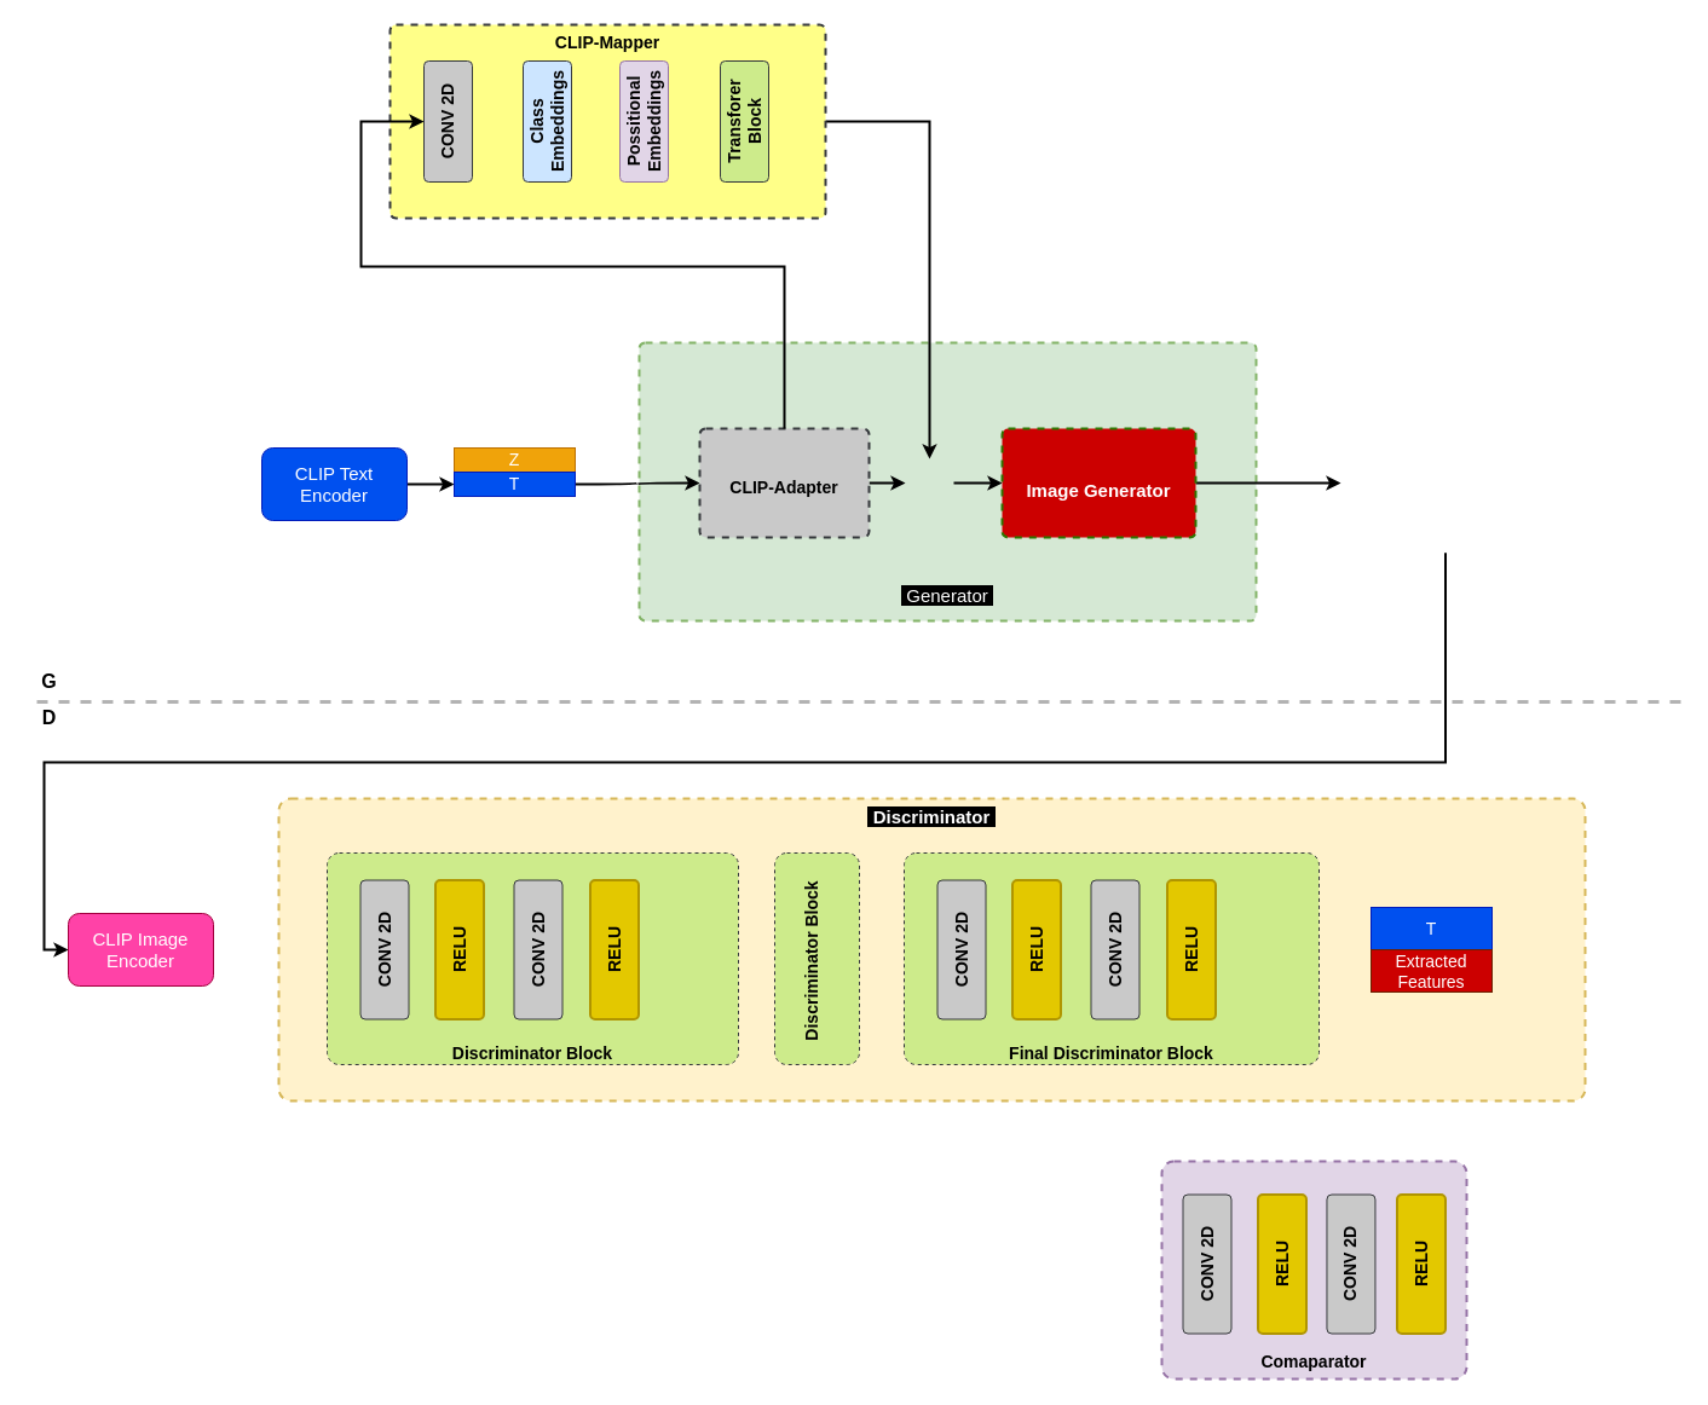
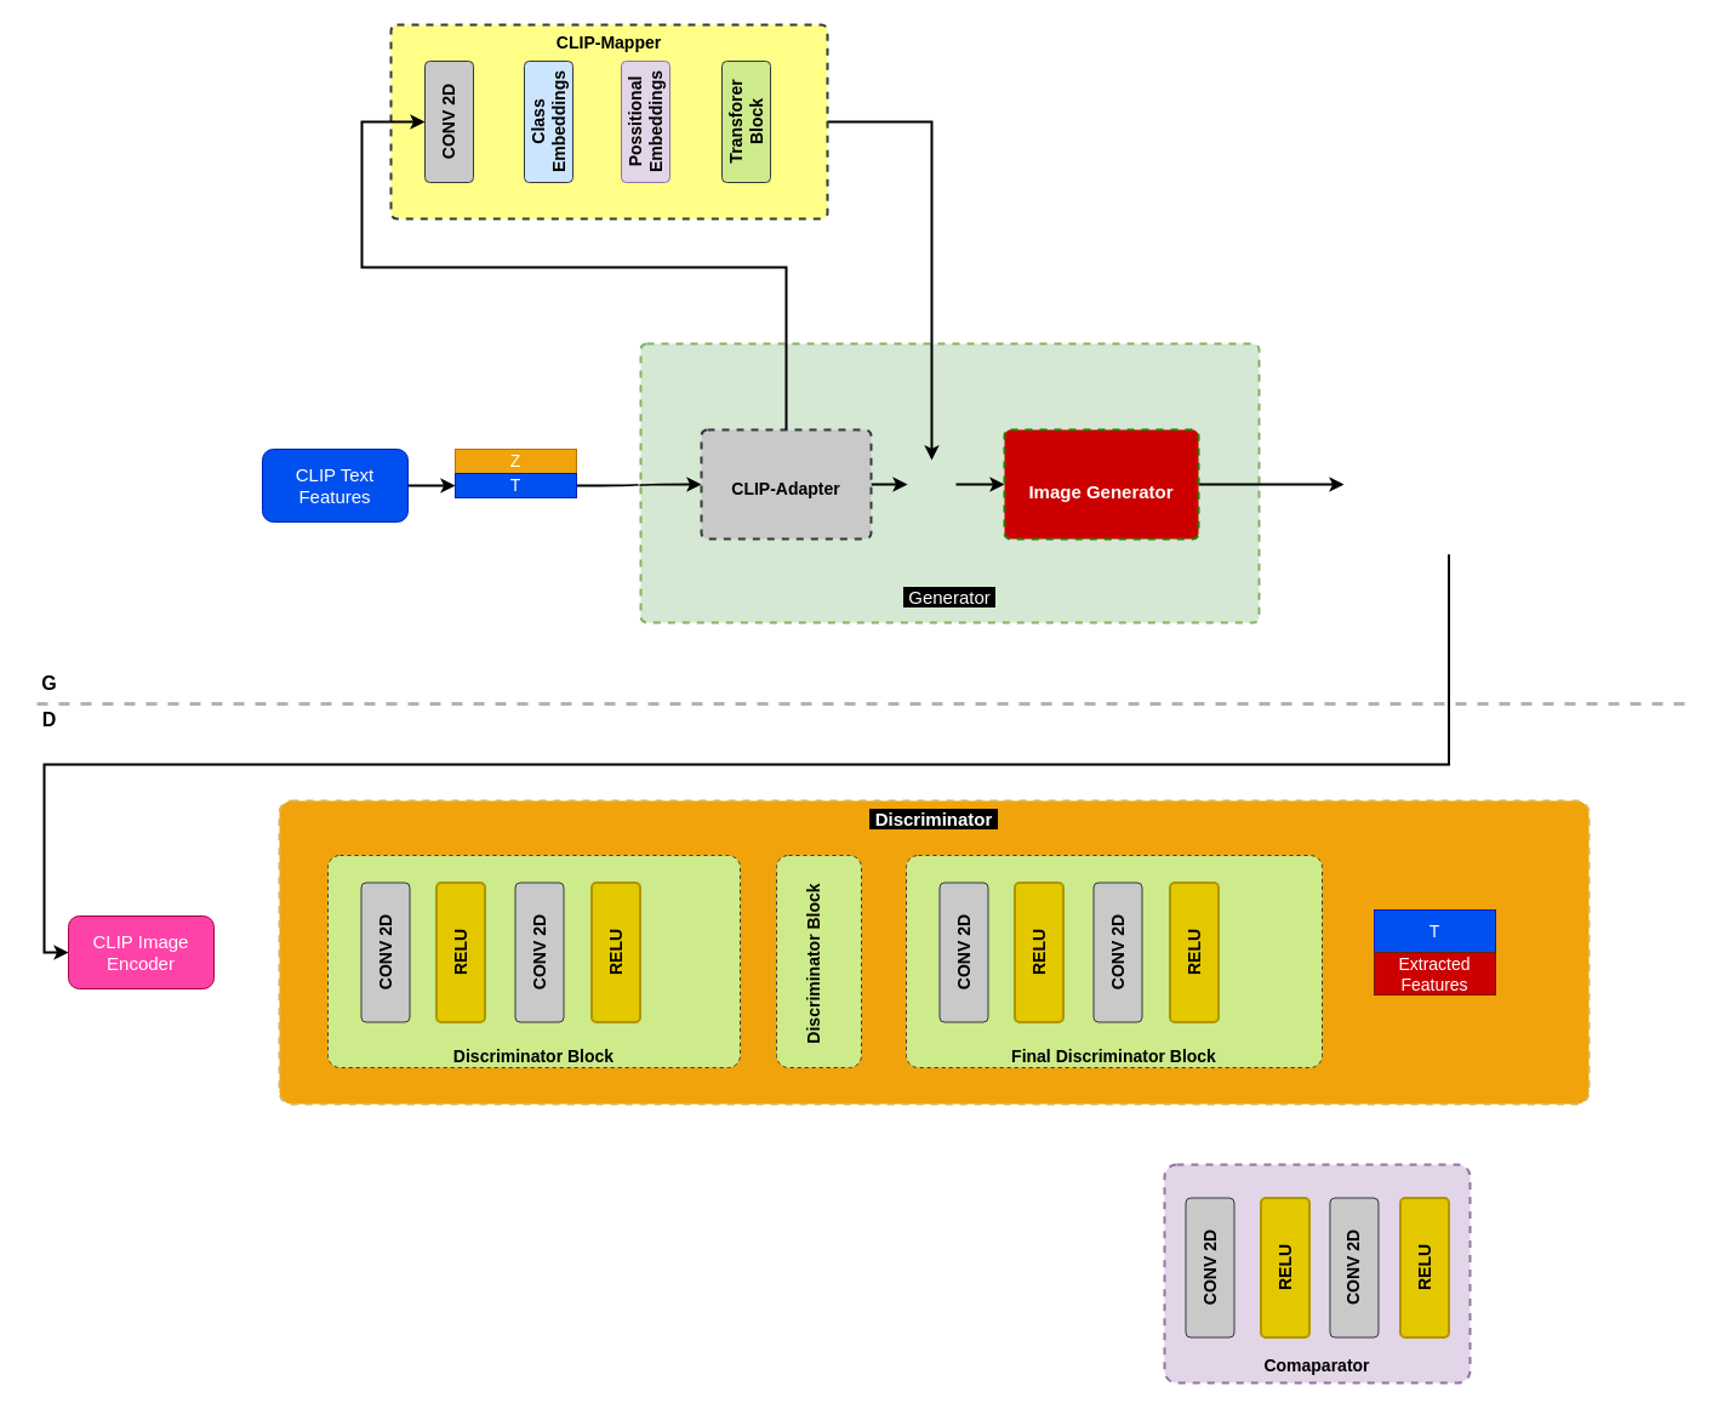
- <mxCell id="6" value="&lt;font style=&quot;font-size: 15px;&quot; color=&quot;#ffffff&quot;&gt;CLIP Text Encoder&lt;/font&gt;" style="rounded=1;whiteSpace=wrap;html=1;fillColor=#0050ef;strokeColor=#001DBC;movable=0;resizable=0;rotatable=0;deletable=0;editable=0;locked=1;connectable=0;fontColor=#ffffff;" vertex="1" parent="1"><mxGeometry x="216" y="370" width="120" height="60" as="geometry" /></mxCell>
+ <mxCell id="6" value="&lt;font style=&quot;font-size: 15px;&quot; color=&quot;#ffffff&quot;&gt;CLIP Text Features&lt;/font&gt;" style="rounded=1;whiteSpace=wrap;html=1;fillColor=#0050ef;strokeColor=#001DBC;movable=0;resizable=0;rotatable=0;deletable=0;editable=0;locked=1;connectable=0;fontColor=#ffffff;" vertex="1" parent="1"><mxGeometry x="216" y="370" width="120" height="60" as="geometry" /></mxCell>
- <mxCell id="27" value="&lt;font color=&quot;#ffffff&quot; style=&quot;font-size: 15px;&quot;&gt;&lt;b style=&quot;background-color: rgb(0, 0, 0);&quot;&gt;&amp;nbsp;Discriminator&amp;nbsp;&lt;/b&gt;&lt;/font&gt;" style="html=1;align=center;verticalAlign=top;rounded=1;absoluteArcSize=1;arcSize=20;dashed=1;whiteSpace=wrap;fillColor=#fff2cc;strokeColor=#d6b656;strokeWidth=2;movable=1;resizable=1;rotatable=1;deletable=1;editable=1;locked=0;connectable=1;" vertex="1" parent="1"><mxGeometry x="230" y="660" width="1080" height="250" as="geometry" /></mxCell>
+ <mxCell id="27" value="&lt;font color=&quot;#ffffff&quot; style=&quot;font-size: 15px;&quot;&gt;&lt;b style=&quot;background-color: rgb(0, 0, 0);&quot;&gt;&amp;nbsp;Discriminator&amp;nbsp;&lt;/b&gt;&lt;/font&gt;" style="html=1;align=center;verticalAlign=top;rounded=1;absoluteArcSize=1;arcSize=20;dashed=1;whiteSpace=wrap;fillColor=#f0a30a;strokeColor=#d6b656;strokeWidth=2;movable=1;resizable=1;rotatable=1;deletable=1;editable=1;locked=0;connectable=1;" vertex="1" parent="1"><mxGeometry x="230" y="660" width="1080" height="250" as="geometry" /></mxCell>
